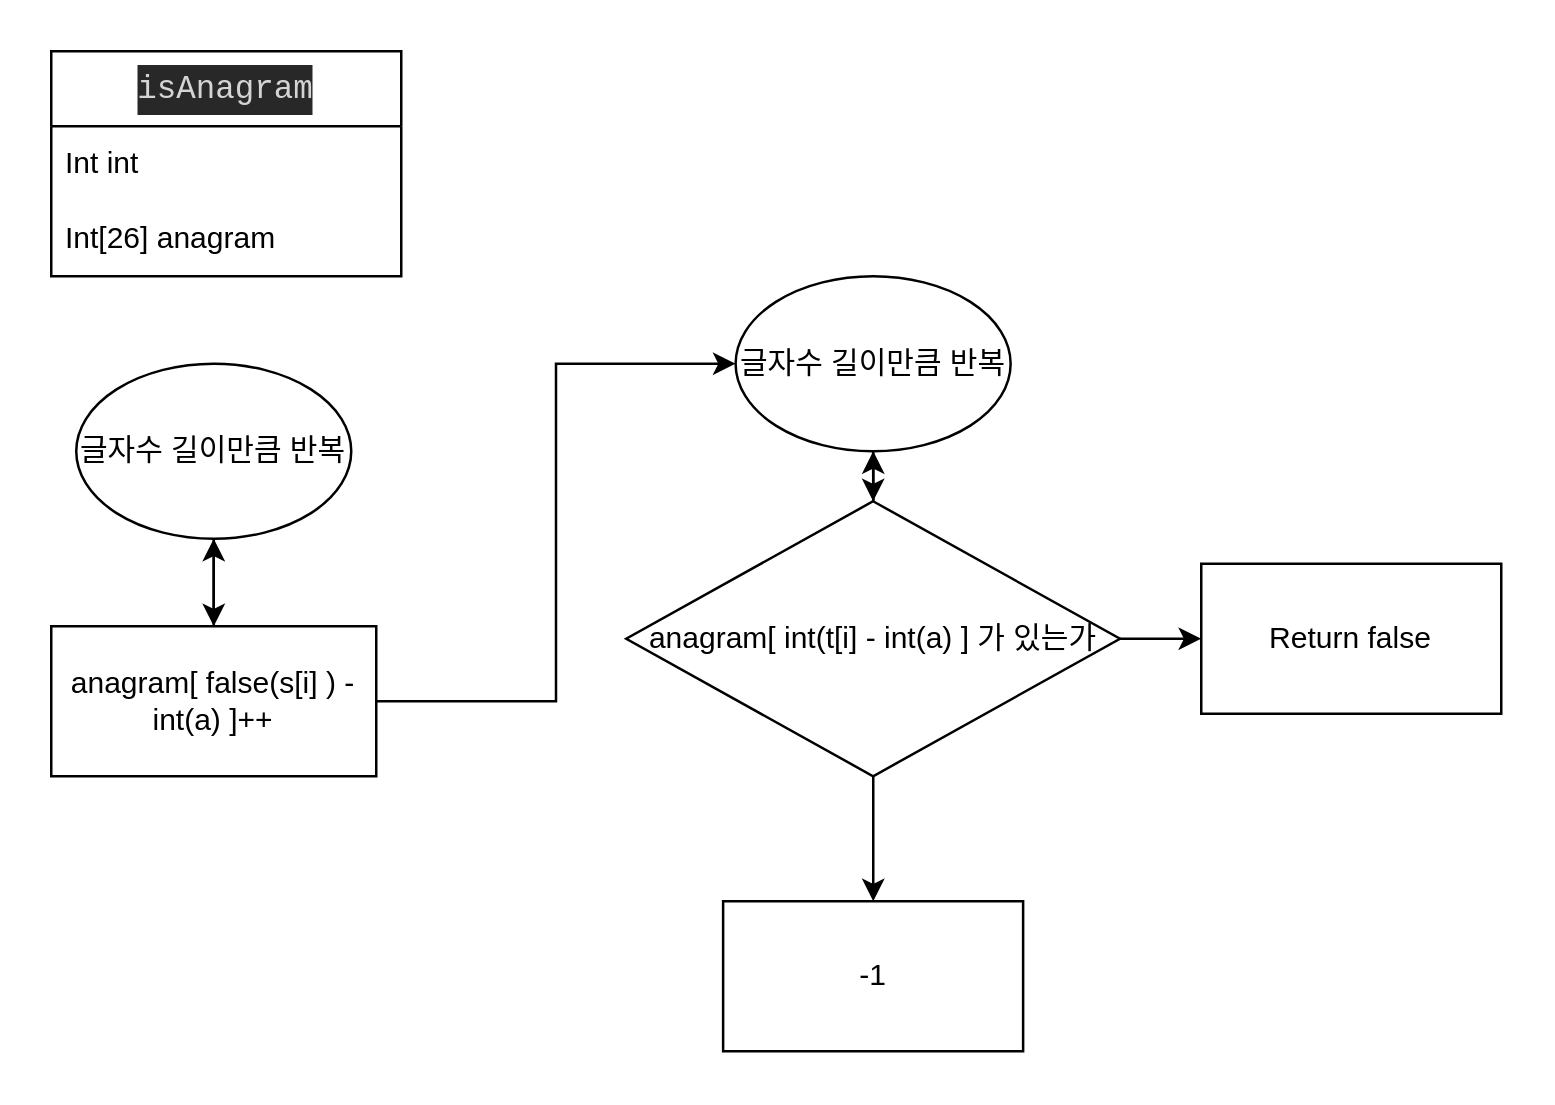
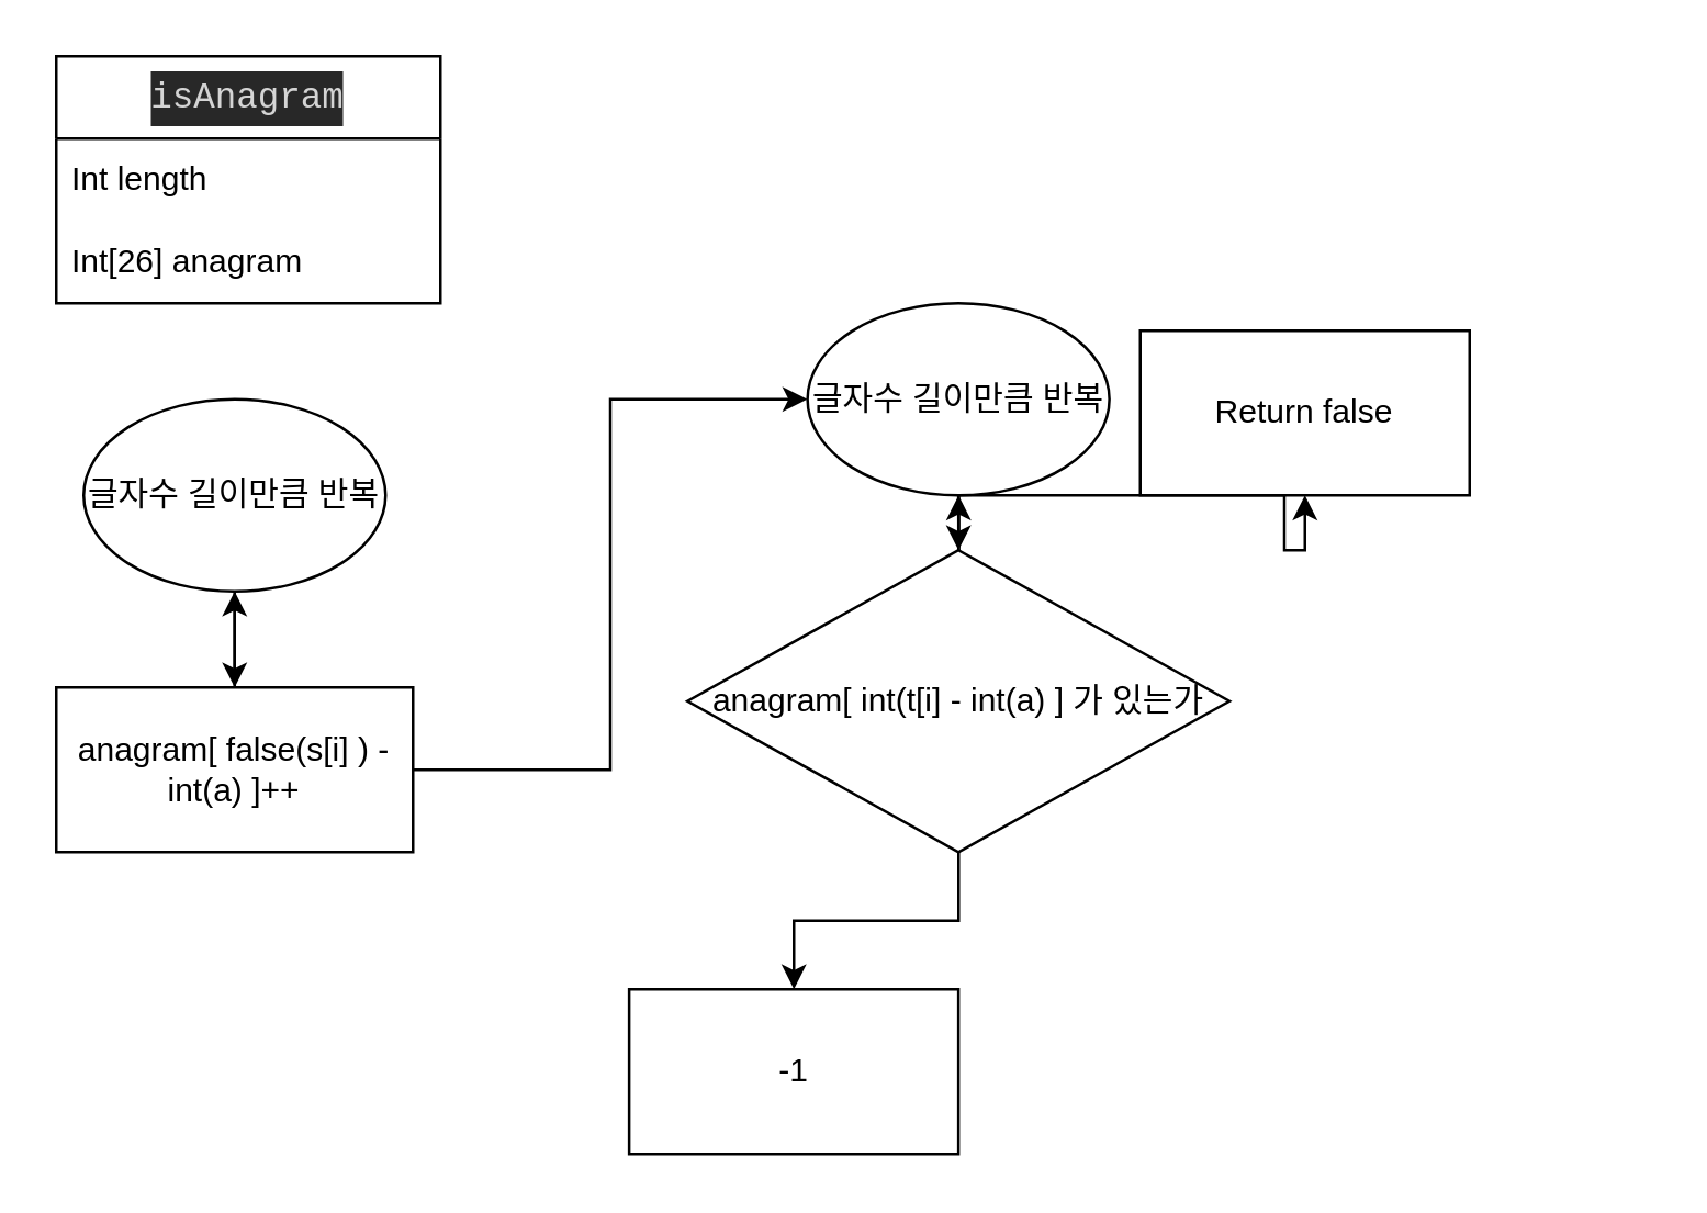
- <mxCell id="10" value="Int int&amp;nbsp;" style="text;strokeColor=none;fillColor=none;align=left;verticalAlign=middle;spacingLeft=4;spacingRight=4;overflow=hidden;points=[[0,0.5],[1,0.5]];portConstraint=eastwest;rotatable=0;whiteSpace=wrap;html=1;" vertex="1" parent="9"><mxGeometry y="30" width="140" height="30" as="geometry" /></mxCell>
+ <mxCell id="10" value="Int length&amp;nbsp;" style="text;strokeColor=none;fillColor=none;align=left;verticalAlign=middle;spacingLeft=4;spacingRight=4;overflow=hidden;points=[[0,0.5],[1,0.5]];portConstraint=eastwest;rotatable=0;whiteSpace=wrap;html=1;" vertex="1" parent="9"><mxGeometry y="30" width="140" height="30" as="geometry" /></mxCell>
- <mxCell id="17" value="Return false" style="whiteSpace=wrap;html=1;" vertex="1" parent="1"><mxGeometry x="480" y="225" width="120" height="60" as="geometry" /></mxCell>
+ <mxCell id="17" value="Return false" style="whiteSpace=wrap;html=1;" vertex="1" parent="1"><mxGeometry x="415" y="120" width="120" height="60" as="geometry" /></mxCell>
- <mxCell id="16" value="-1" style="whiteSpace=wrap;html=1;" vertex="1" parent="1"><mxGeometry x="288.75" y="360" width="120" height="60" as="geometry" /></mxCell>
+ <mxCell id="16" value="-1" style="whiteSpace=wrap;html=1;" vertex="1" parent="1"><mxGeometry x="228.75" y="360" width="120" height="60" as="geometry" /></mxCell>
